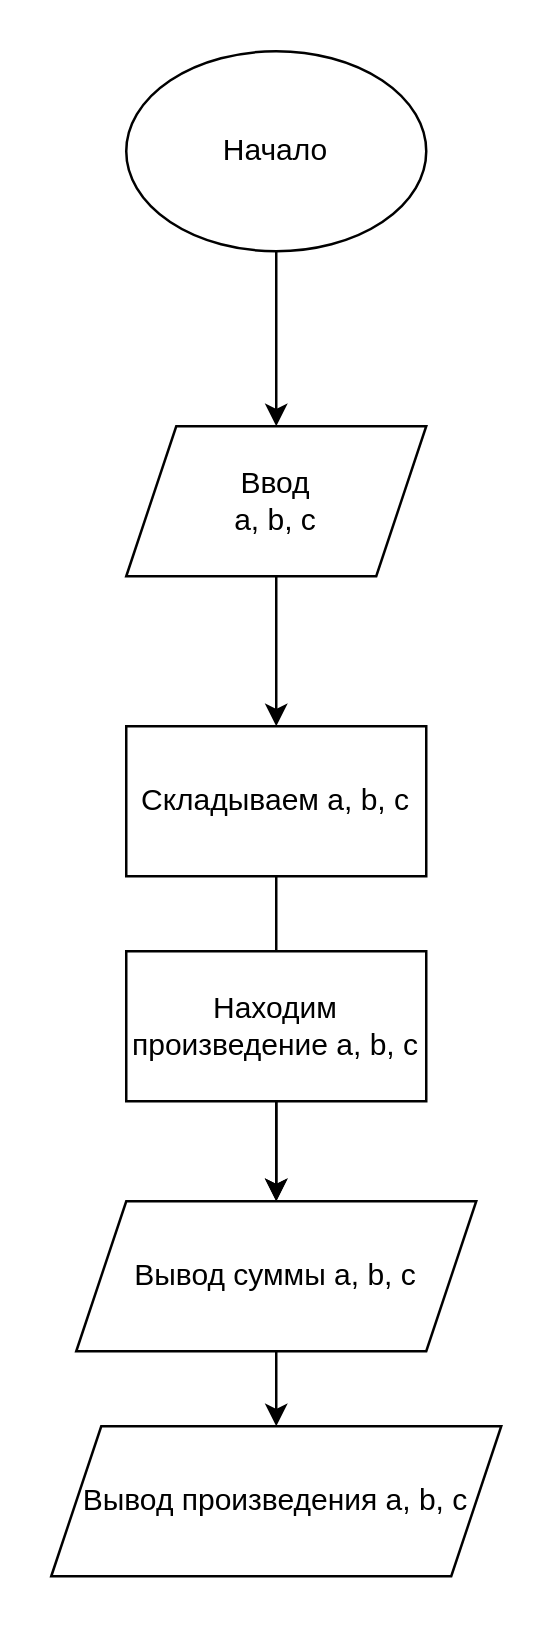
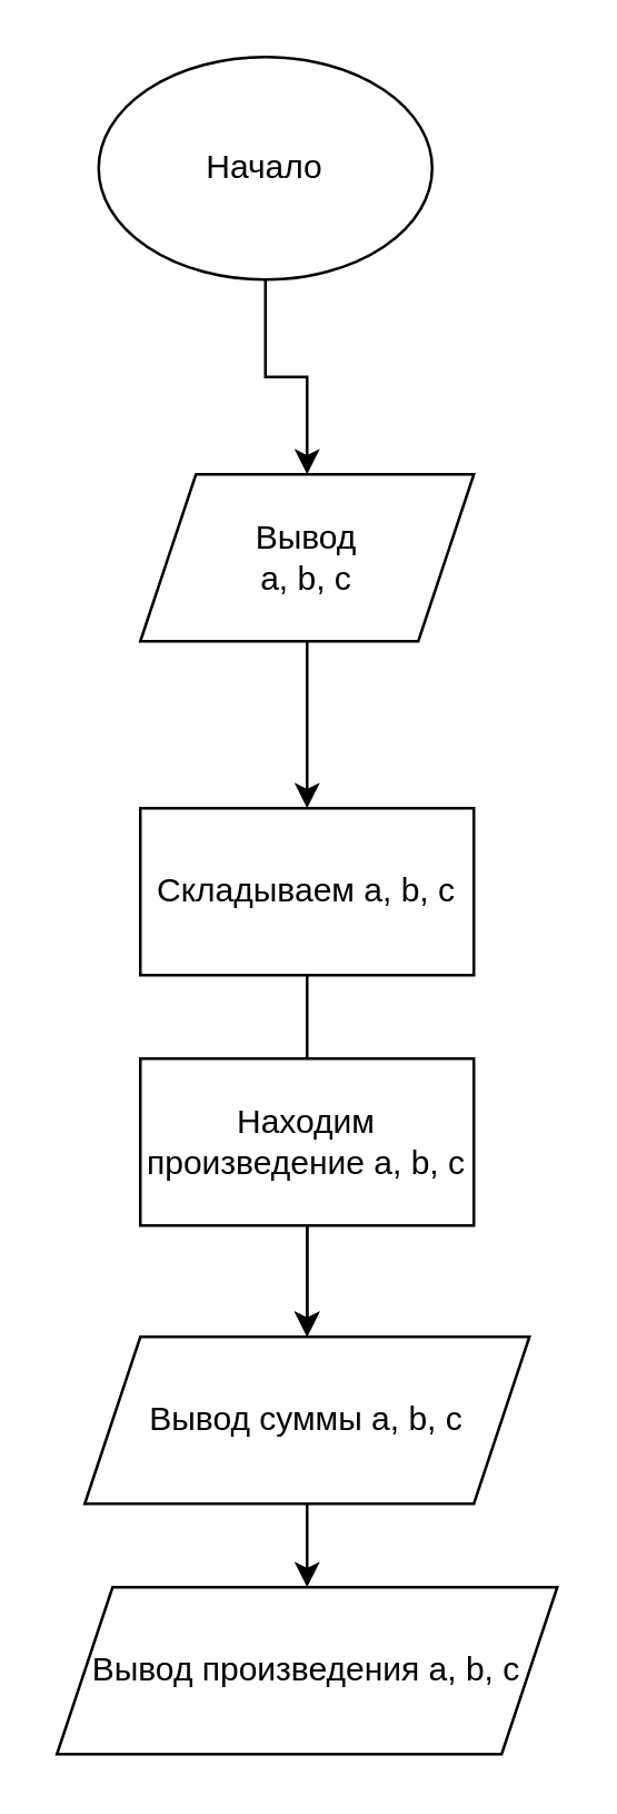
- <mxCell id="3" value="Начало" style="ellipse;whiteSpace=wrap;html=1;" parent="1" vertex="1"><mxGeometry x="50" y="20" width="120" height="80" as="geometry" /></mxCell>
+ <mxCell id="3" value="Начало" style="ellipse;whiteSpace=wrap;html=1;" parent="1" vertex="1"><mxGeometry x="35" y="20" width="120" height="80" as="geometry" /></mxCell>
- <mxCell id="4" value="Ввод&lt;br&gt;a, b, c" style="shape=parallelogram;perimeter=parallelogramPerimeter;whiteSpace=wrap;html=1;fixedSize=1;" parent="1" vertex="1"><mxGeometry x="50" y="170" width="120" height="60" as="geometry" /></mxCell>
+ <mxCell id="4" value="Вывод&lt;br&gt;a, b, c" style="shape=parallelogram;perimeter=parallelogramPerimeter;whiteSpace=wrap;html=1;fixedSize=1;" parent="1" vertex="1"><mxGeometry x="50" y="170" width="120" height="60" as="geometry" /></mxCell>
